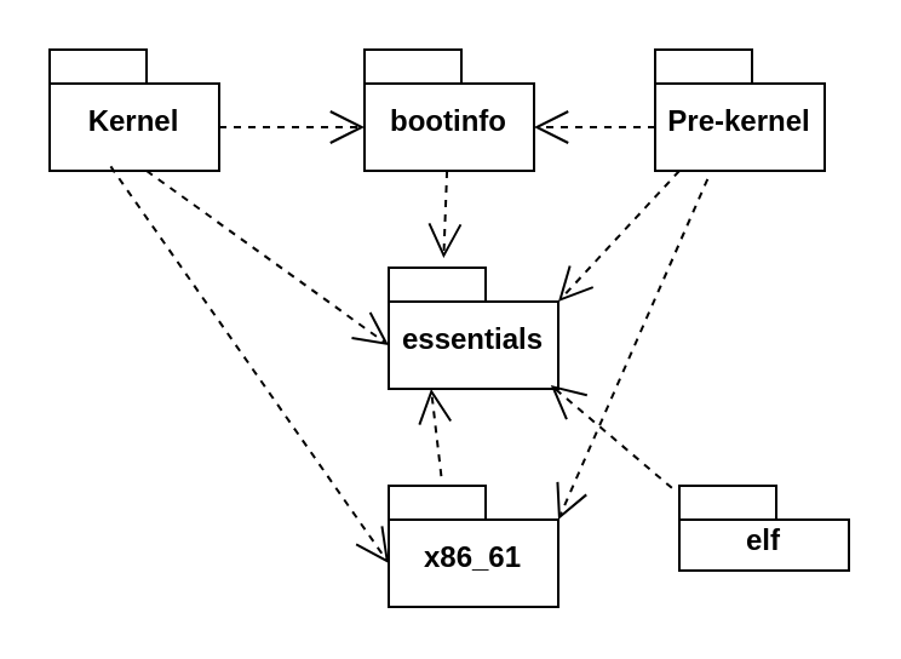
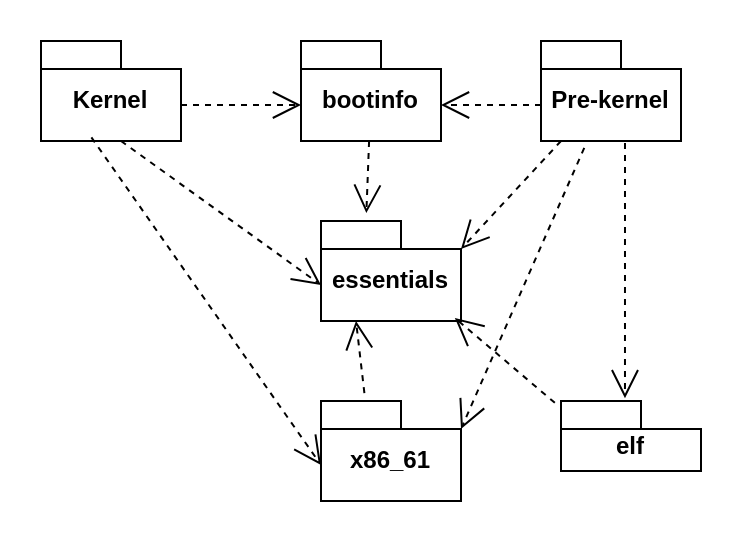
+ <mxCell id="8" value="" style="endArrow=open;endSize=12;dashed=1;html=1;rounded=0;exitX=0.6;exitY=1.02;exitDx=0;exitDy=0;exitPerimeter=0;entryX=0.457;entryY=-0.04;entryDx=0;entryDy=0;entryPerimeter=0;" parent="1" source="3" target="4" edge="1"><mxGeometry width="160" relative="1" as="geometry"><mxPoint x="290" y="110" as="sourcePoint" /><mxPoint x="312" y="190" as="targetPoint" /></mxGeometry></mxCell>
